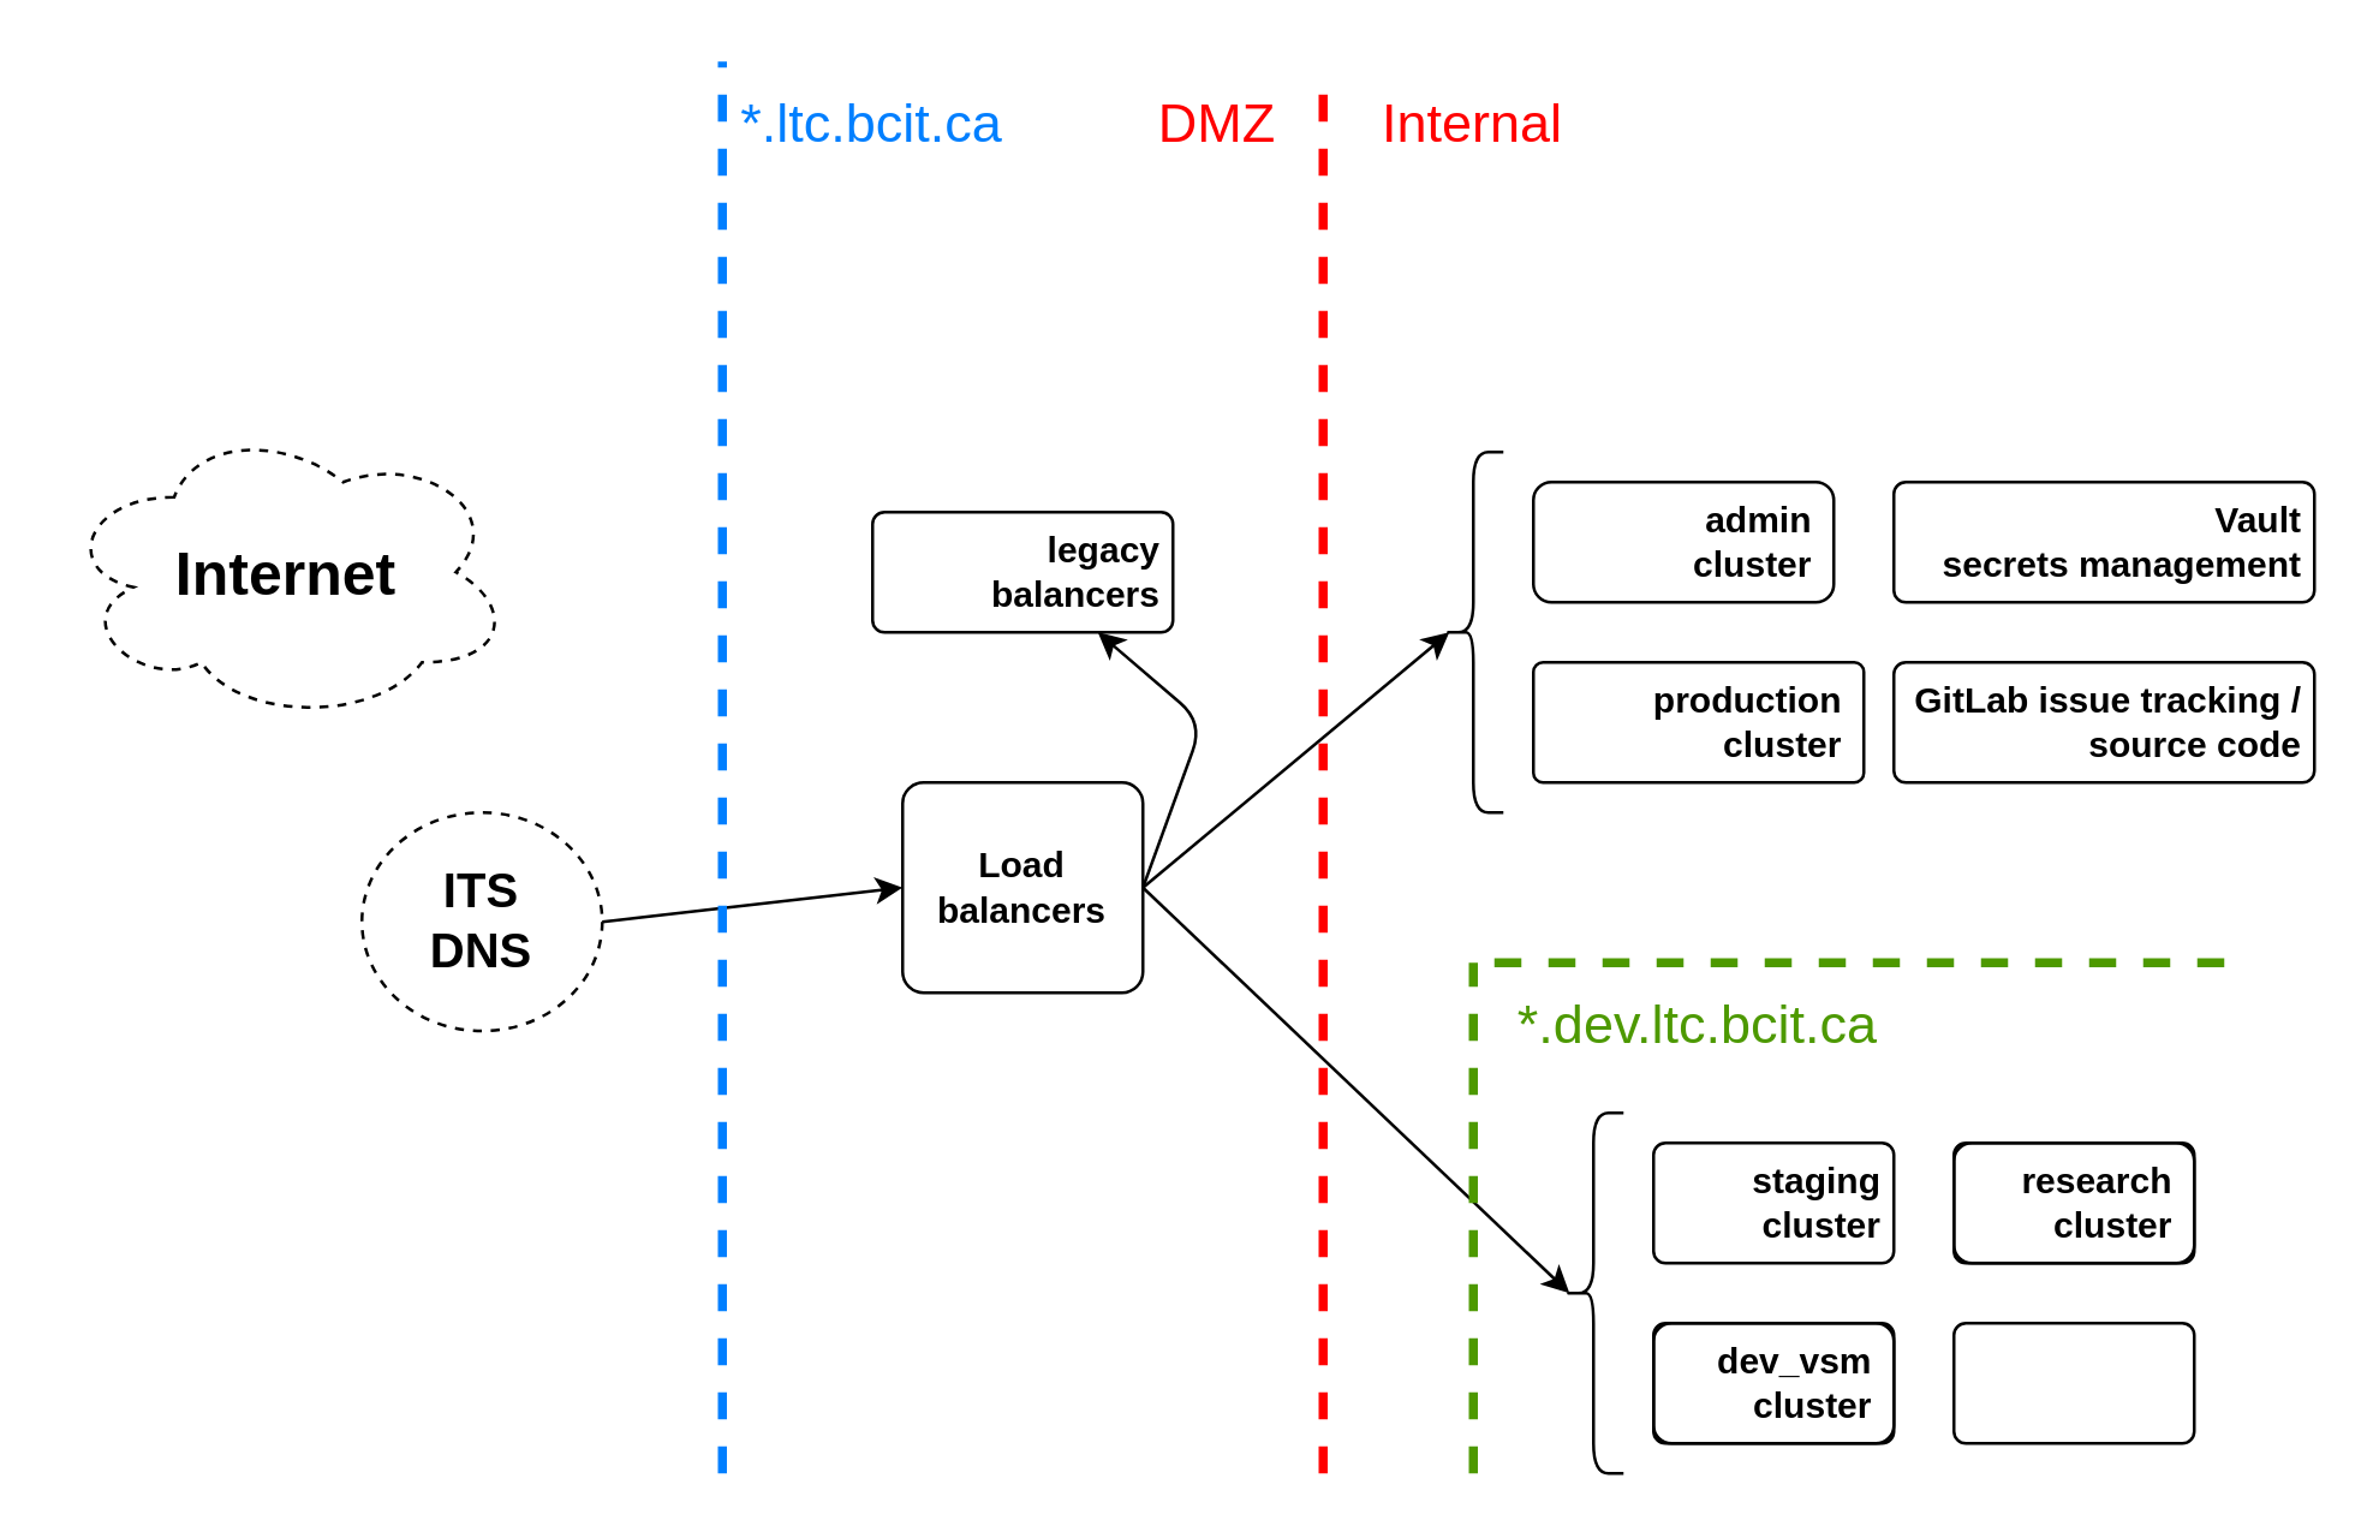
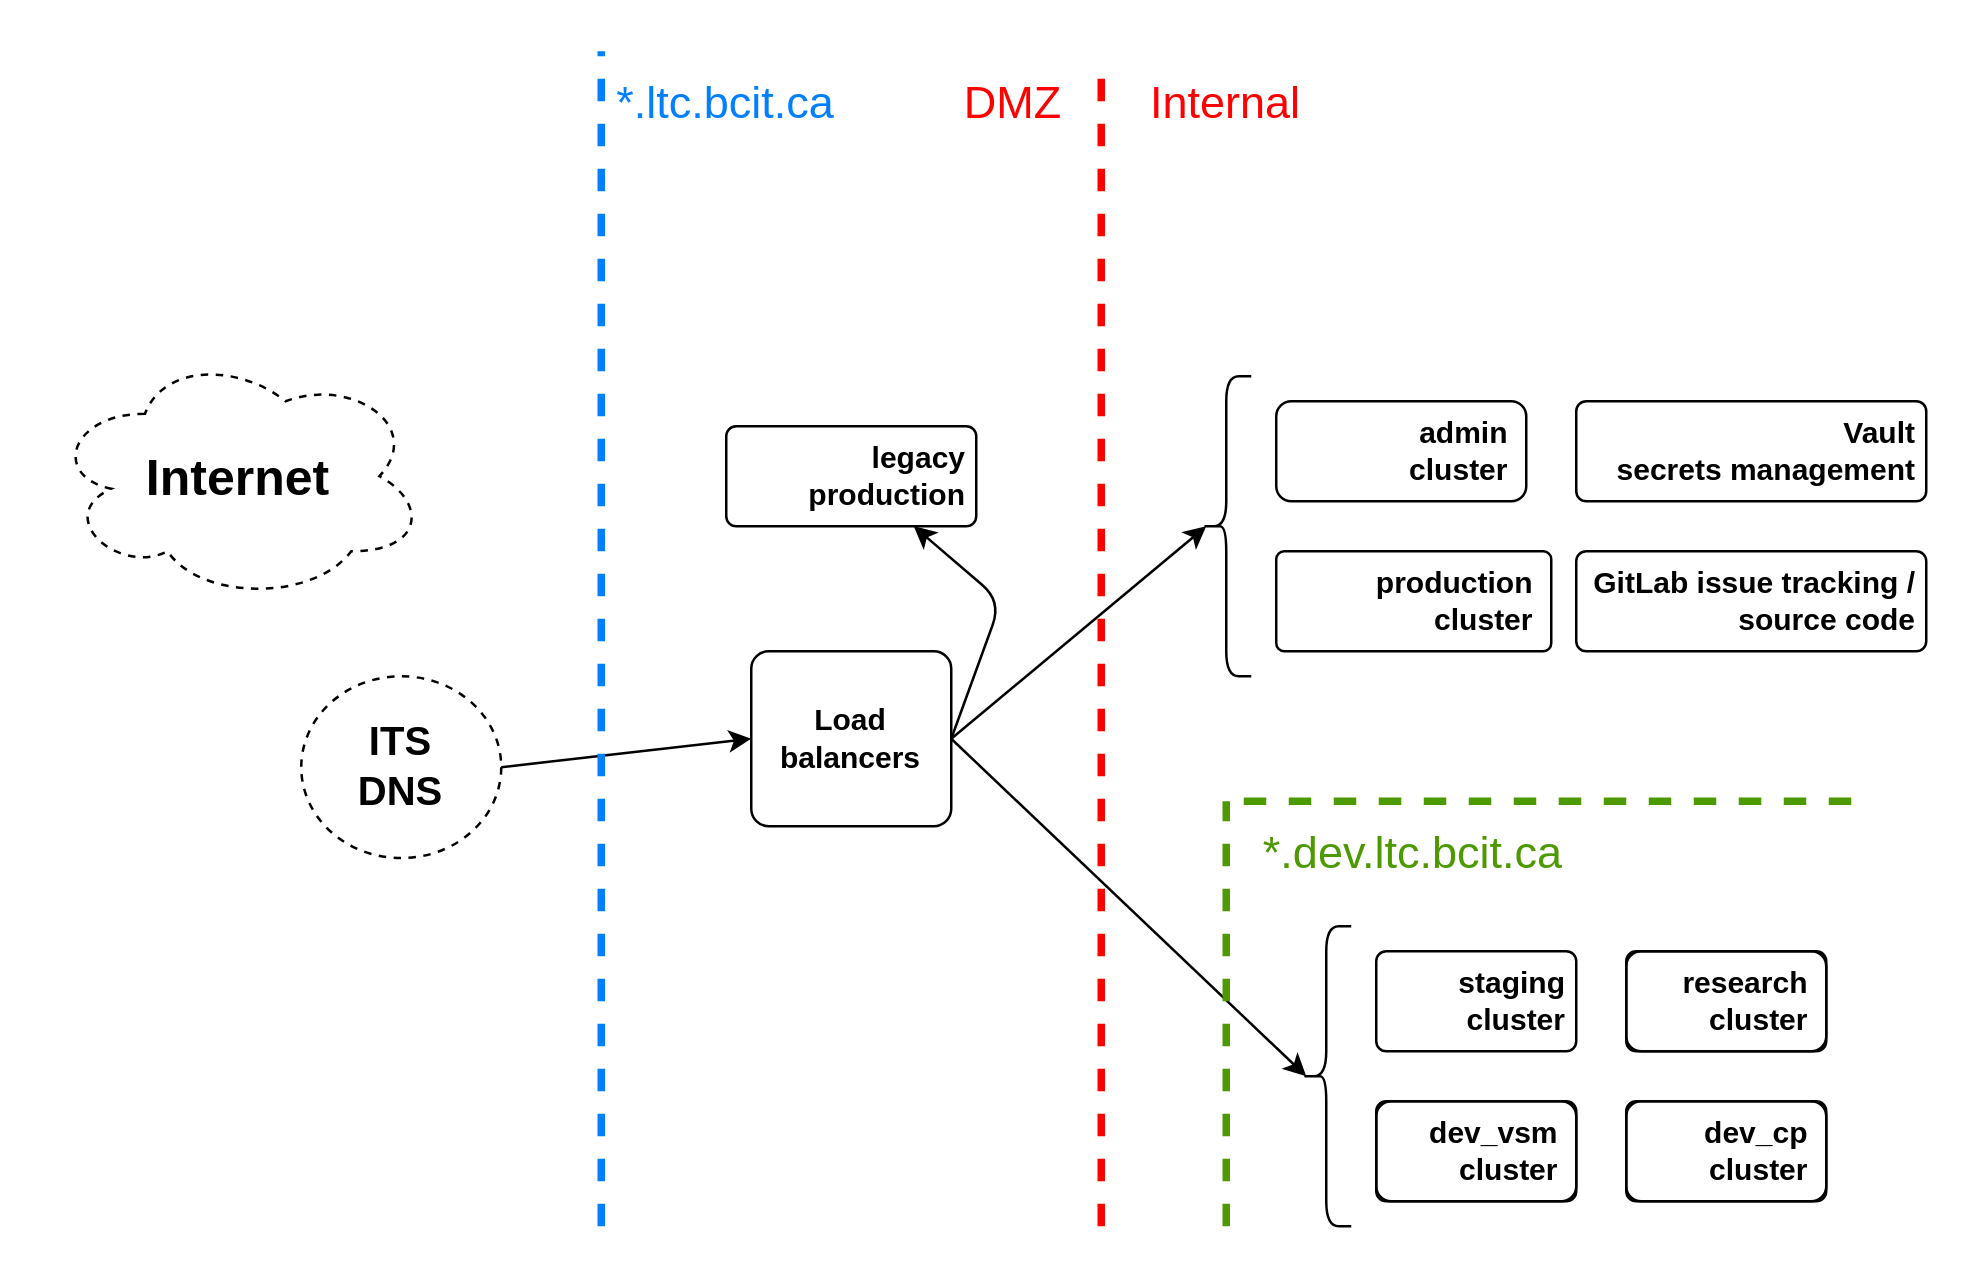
- <mxCell id="28" value="legacy balancers" style="rounded=1;arcSize=10;whiteSpace=wrap;html=1;align=right;fillColor=none;fontStyle=1;spacingRight=2;" parent="1" vertex="1"><mxGeometry x="290" y="170" width="100" height="40" as="geometry" /></mxCell>
+ <mxCell id="28" value="legacy production" style="rounded=1;arcSize=10;whiteSpace=wrap;html=1;align=right;fillColor=none;fontStyle=1;spacingRight=2;" parent="1" vertex="1"><mxGeometry x="290" y="170" width="100" height="40" as="geometry" /></mxCell>
+ <mxCell id="17" value="&lt;span&gt;dev_cp&lt;br&gt;cluster&lt;/span&gt;" style="shape=ext;margin=3;double=0;whiteSpace=wrap;html=1;align=right;fillColor=none;rounded=1;spacingRight=5;fontStyle=1" parent="16" vertex="1"><mxGeometry width="80.0" height="40" as="geometry" /></mxCell>
